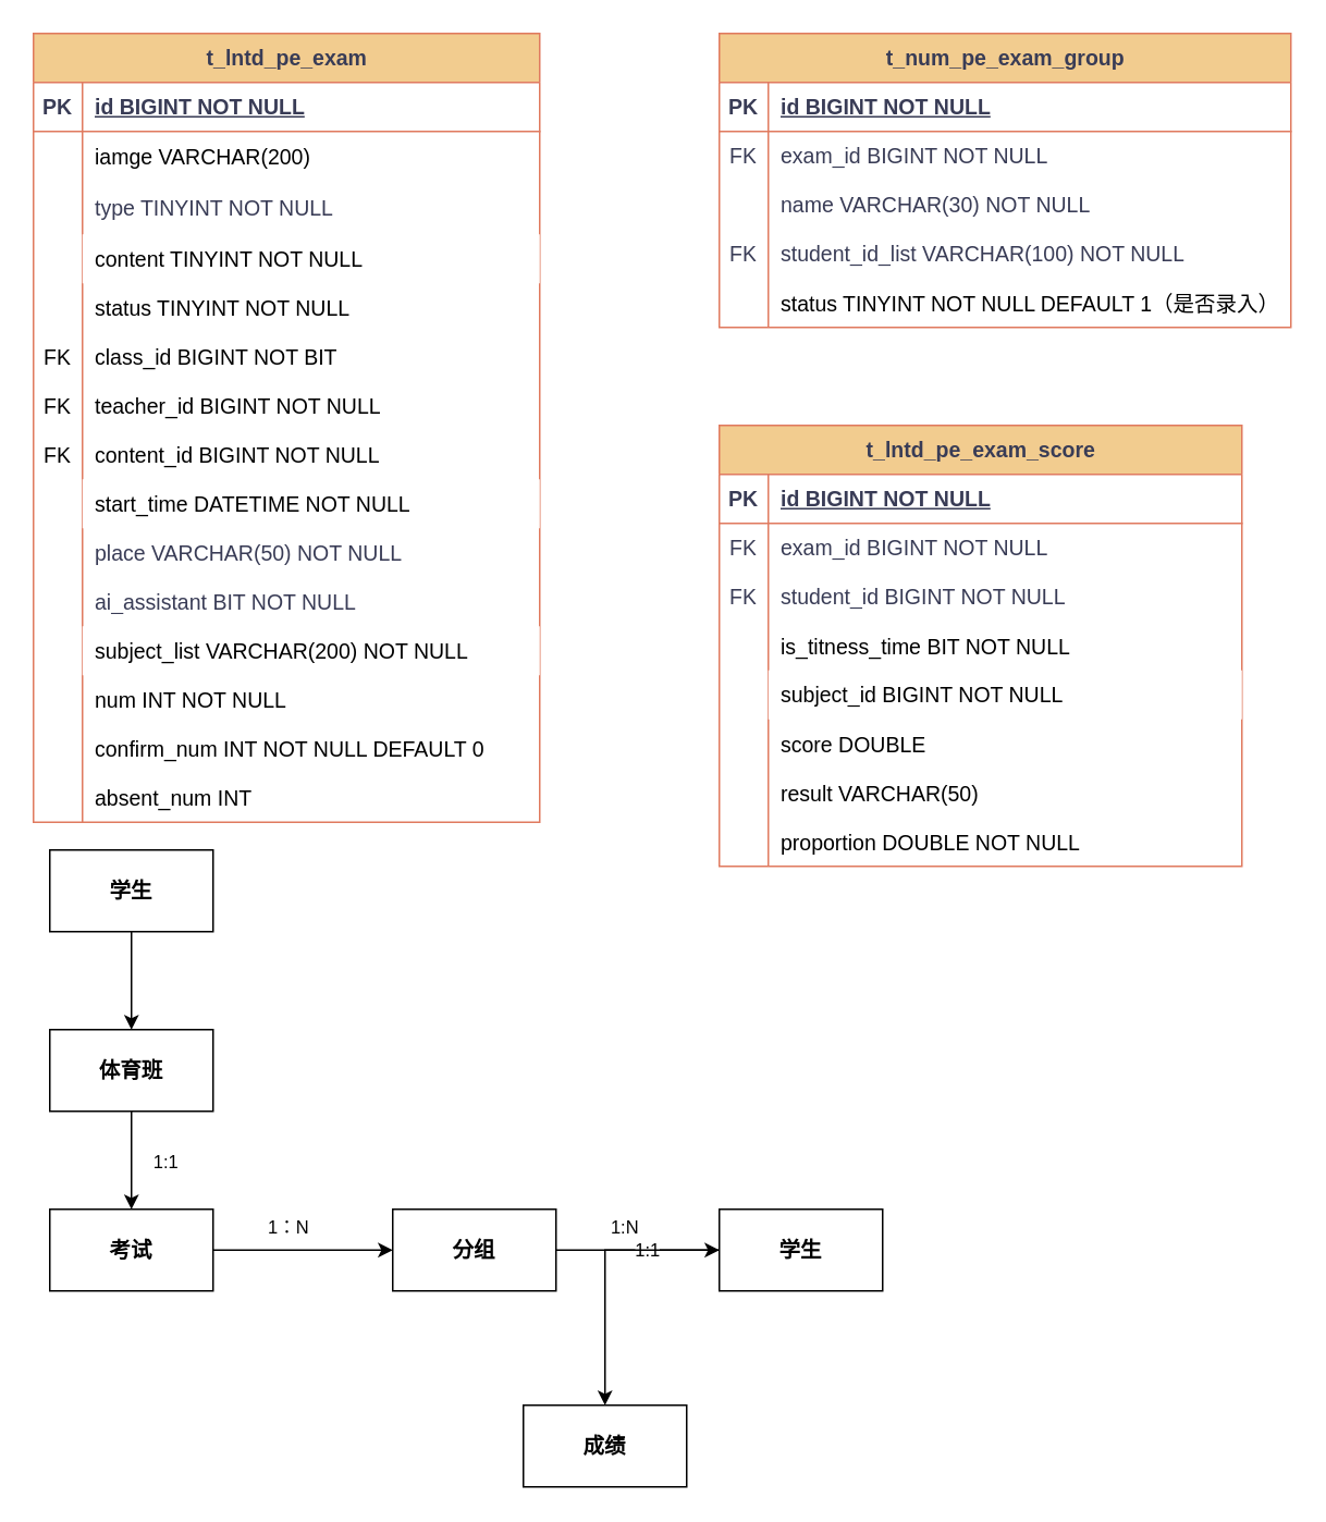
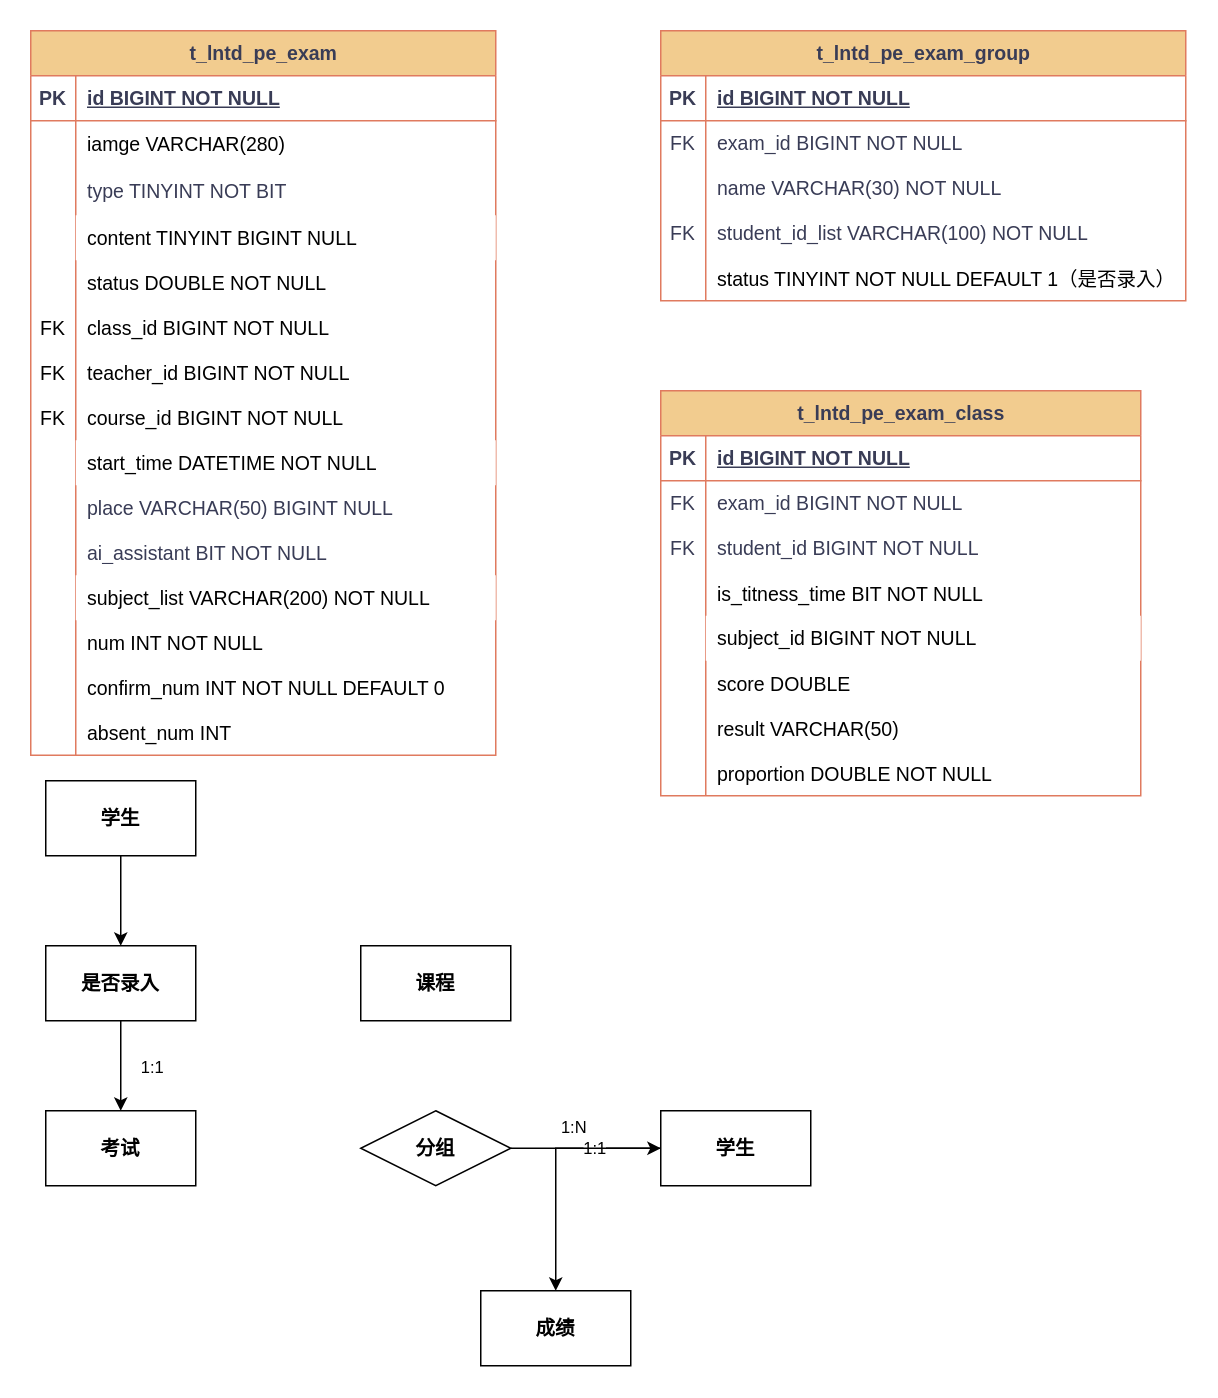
- <mxCell id="48" value="t_num_pe_exam_group" style="shape=table;startSize=30;container=1;collapsible=1;childLayout=tableLayout;fixedRows=1;rowLines=0;fontStyle=1;align=center;resizeLast=1;html=1;strokeColor=#E07A5F;fontColor=#393C56;fillColor=#F2CC8F;fontSize=13;" parent="1" vertex="1"><mxGeometry x="440" y="20" width="350" height="180" as="geometry" /></mxCell>
+ <mxCell id="48" value="t_lntd_pe_exam_group" style="shape=table;startSize=30;container=1;collapsible=1;childLayout=tableLayout;fixedRows=1;rowLines=0;fontStyle=1;align=center;resizeLast=1;html=1;strokeColor=#E07A5F;fontColor=#393C56;fillColor=#F2CC8F;fontSize=13;" parent="1" vertex="1"><mxGeometry x="440" y="20" width="350" height="180" as="geometry" /></mxCell>
- <mxCell id="8" value="iamge VARCHAR(200)" style="shape=partialRectangle;connectable=0;fillColor=none;top=0;left=0;bottom=0;right=0;align=left;spacingLeft=6;overflow=hidden;fontSize=13;" parent="6" vertex="1"><mxGeometry x="30" width="280" height="30" as="geometry"><mxRectangle width="280" height="30" as="alternateBounds" /></mxGeometry></mxCell>
+ <mxCell id="8" value="iamge VARCHAR(280)" style="shape=partialRectangle;connectable=0;fillColor=none;top=0;left=0;bottom=0;right=0;align=left;spacingLeft=6;overflow=hidden;fontSize=13;" parent="6" vertex="1"><mxGeometry x="30" width="280" height="30" as="geometry"><mxRectangle width="280" height="30" as="alternateBounds" /></mxGeometry></mxCell>
- <mxCell id="11" value="type TINYINT NOT NULL" style="shape=partialRectangle;connectable=0;fillColor=none;top=0;left=0;bottom=0;right=0;align=left;spacingLeft=6;fontStyle=0;overflow=hidden;whiteSpace=wrap;html=1;strokeColor=#E07A5F;fontColor=#393C56;fontSize=13;" parent="9" vertex="1"><mxGeometry x="30" width="280" height="33" as="geometry"><mxRectangle width="280" height="33" as="alternateBounds" /></mxGeometry></mxCell>
+ <mxCell id="11" value="type TINYINT NOT BIT" style="shape=partialRectangle;connectable=0;fillColor=none;top=0;left=0;bottom=0;right=0;align=left;spacingLeft=6;fontStyle=0;overflow=hidden;whiteSpace=wrap;html=1;strokeColor=#E07A5F;fontColor=#393C56;fontSize=13;" parent="9" vertex="1"><mxGeometry x="30" width="280" height="33" as="geometry"><mxRectangle width="280" height="33" as="alternateBounds" /></mxGeometry></mxCell>
- <mxCell id="14" value="content TINYINT NOT NULL" style="shape=partialRectangle;connectable=0;top=0;left=0;bottom=0;right=0;align=left;spacingLeft=6;overflow=hidden;fontSize=13;" parent="12" vertex="1"><mxGeometry x="30" width="280" height="30" as="geometry"><mxRectangle width="280" height="30" as="alternateBounds" /></mxGeometry></mxCell>
+ <mxCell id="14" value="content TINYINT BIGINT NULL" style="shape=partialRectangle;connectable=0;top=0;left=0;bottom=0;right=0;align=left;spacingLeft=6;overflow=hidden;fontSize=13;" parent="12" vertex="1"><mxGeometry x="30" width="280" height="30" as="geometry"><mxRectangle width="280" height="30" as="alternateBounds" /></mxGeometry></mxCell>
- <mxCell id="17" value="status TINYINT NOT NULL" style="shape=partialRectangle;connectable=0;fillColor=none;top=0;left=0;bottom=0;right=0;align=left;spacingLeft=6;overflow=hidden;fontSize=13;" parent="15" vertex="1"><mxGeometry x="30" width="280" height="30" as="geometry"><mxRectangle width="280" height="30" as="alternateBounds" /></mxGeometry></mxCell>
+ <mxCell id="17" value="status DOUBLE NOT NULL" style="shape=partialRectangle;connectable=0;fillColor=none;top=0;left=0;bottom=0;right=0;align=left;spacingLeft=6;overflow=hidden;fontSize=13;" parent="15" vertex="1"><mxGeometry x="30" width="280" height="30" as="geometry"><mxRectangle width="280" height="30" as="alternateBounds" /></mxGeometry></mxCell>
- <mxCell id="20" value="class_id BIGINT NOT BIT" style="shape=partialRectangle;connectable=0;fillColor=none;top=0;left=0;bottom=0;right=0;align=left;spacingLeft=6;overflow=hidden;fontSize=13;" parent="18" vertex="1"><mxGeometry x="30" width="280" height="30" as="geometry"><mxRectangle width="280" height="30" as="alternateBounds" /></mxGeometry></mxCell>
+ <mxCell id="20" value="class_id BIGINT NOT NULL" style="shape=partialRectangle;connectable=0;fillColor=none;top=0;left=0;bottom=0;right=0;align=left;spacingLeft=6;overflow=hidden;fontSize=13;" parent="18" vertex="1"><mxGeometry x="30" width="280" height="30" as="geometry"><mxRectangle width="280" height="30" as="alternateBounds" /></mxGeometry></mxCell>
- <mxCell id="77" value="t_lntd_pe_exam_score" style="shape=table;startSize=30;container=1;collapsible=1;childLayout=tableLayout;fixedRows=1;rowLines=0;fontStyle=1;align=center;resizeLast=1;html=1;strokeColor=#E07A5F;fontColor=#393C56;fillColor=#F2CC8F;fontSize=13;" parent="1" vertex="1"><mxGeometry x="440" y="260" width="320" height="270" as="geometry" /></mxCell>
+ <mxCell id="77" value="t_lntd_pe_exam_class" style="shape=table;startSize=30;container=1;collapsible=1;childLayout=tableLayout;fixedRows=1;rowLines=0;fontStyle=1;align=center;resizeLast=1;html=1;strokeColor=#E07A5F;fontColor=#393C56;fillColor=#F2CC8F;fontSize=13;" parent="1" vertex="1"><mxGeometry x="440" y="260" width="320" height="270" as="geometry" /></mxCell>
- <mxCell id="26" value="content_id BIGINT NOT NULL" style="shape=partialRectangle;connectable=0;fillColor=none;top=0;left=0;bottom=0;right=0;align=left;spacingLeft=6;overflow=hidden;fontSize=13;" vertex="1" parent="24"><mxGeometry x="30" width="280" height="30" as="geometry"><mxRectangle width="280" height="30" as="alternateBounds" /></mxGeometry></mxCell>
+ <mxCell id="26" value="course_id BIGINT NOT NULL" style="shape=partialRectangle;connectable=0;fillColor=none;top=0;left=0;bottom=0;right=0;align=left;spacingLeft=6;overflow=hidden;fontSize=13;" vertex="1" parent="24"><mxGeometry x="30" width="280" height="30" as="geometry"><mxRectangle width="280" height="30" as="alternateBounds" /></mxGeometry></mxCell>
- <mxCell id="32" value="place VARCHAR(50) NOT NULL" style="shape=partialRectangle;connectable=0;fillColor=none;top=0;left=0;bottom=0;right=0;align=left;spacingLeft=6;overflow=hidden;whiteSpace=wrap;html=1;strokeColor=#E07A5F;fontColor=#393C56;fontSize=13;" parent="30" vertex="1"><mxGeometry x="30" width="280" height="30" as="geometry"><mxRectangle width="280" height="30" as="alternateBounds" /></mxGeometry></mxCell>
+ <mxCell id="32" value="place VARCHAR(50) BIGINT NULL" style="shape=partialRectangle;connectable=0;fillColor=none;top=0;left=0;bottom=0;right=0;align=left;spacingLeft=6;overflow=hidden;whiteSpace=wrap;html=1;strokeColor=#E07A5F;fontColor=#393C56;fontSize=13;" parent="30" vertex="1"><mxGeometry x="30" width="280" height="30" as="geometry"><mxRectangle width="280" height="30" as="alternateBounds" /></mxGeometry></mxCell>
- <mxCell id="75" value="体育班" style="rounded=0;whiteSpace=wrap;html=1;fontSize=13;fontStyle=1" parent="1" vertex="1"><mxGeometry x="30" y="630" width="100" height="50" as="geometry" /></mxCell>
+ <mxCell id="75" value="是否录入" style="rounded=0;whiteSpace=wrap;html=1;fontSize=13;fontStyle=1" parent="1" vertex="1"><mxGeometry x="30" y="630" width="100" height="50" as="geometry" /></mxCell>
+ <mxCell id="102" value="课程" style="rounded=0;whiteSpace=wrap;html=1;fontSize=13;fontStyle=1" parent="1" vertex="1"><mxGeometry x="240" y="630" width="100" height="50" as="geometry" /></mxCell>
- <mxCell id="64" style="edgeStyle=orthogonalEdgeStyle;rounded=0;orthogonalLoop=1;jettySize=auto;html=1;" parent="1" source="66" target="72" edge="1"><mxGeometry relative="1" as="geometry" /></mxCell>
- <mxCell id="65" value="1：N" style="edgeLabel;html=1;align=center;verticalAlign=middle;resizable=0;points=[];" parent="64" vertex="1" connectable="0"><mxGeometry x="-0.436" y="1" relative="1" as="geometry"><mxPoint x="14" y="-14" as="offset" /></mxGeometry></mxCell>
- <mxCell id="72" value="分组" style="rounded=0;whiteSpace=wrap;html=1;fontSize=13;fontStyle=1" parent="1" vertex="1"><mxGeometry x="240" y="740" width="100" height="50" as="geometry" /></mxCell>
+ <mxCell id="72" value="分组" style="rhombus;whiteSpace=wrap;html=1;fontSize=13;fontStyle=1;" parent="1" vertex="1"><mxGeometry x="240" y="740" width="100" height="50" as="geometry" /></mxCell>
